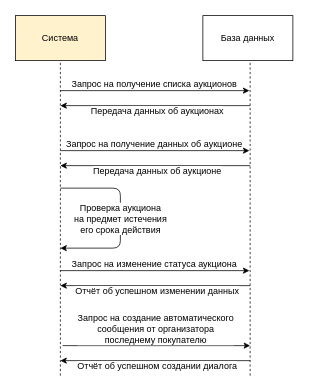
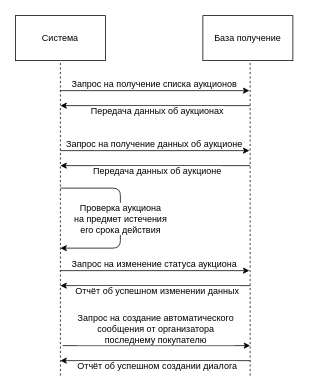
- <mxCell id="2" value="Система" style="rounded=0;whiteSpace=wrap;html=1;fillColor=#fff2cc;" vertex="1" parent="1"><mxGeometry x="20" y="20" width="120" height="60" as="geometry" /></mxCell>
+ <mxCell id="2" value="Система" style="rounded=0;whiteSpace=wrap;html=1;" vertex="1" parent="1"><mxGeometry x="20" y="20" width="120" height="60" as="geometry" /></mxCell>
- <mxCell id="3" value="База данных&lt;br&gt;" style="rounded=0;whiteSpace=wrap;html=1;" vertex="1" parent="1"><mxGeometry x="270" y="20" width="120" height="60" as="geometry" /></mxCell>
+ <mxCell id="3" value="База получение&lt;br&gt;" style="rounded=0;whiteSpace=wrap;html=1;" vertex="1" parent="1"><mxGeometry x="270" y="20" width="120" height="60" as="geometry" /></mxCell>
